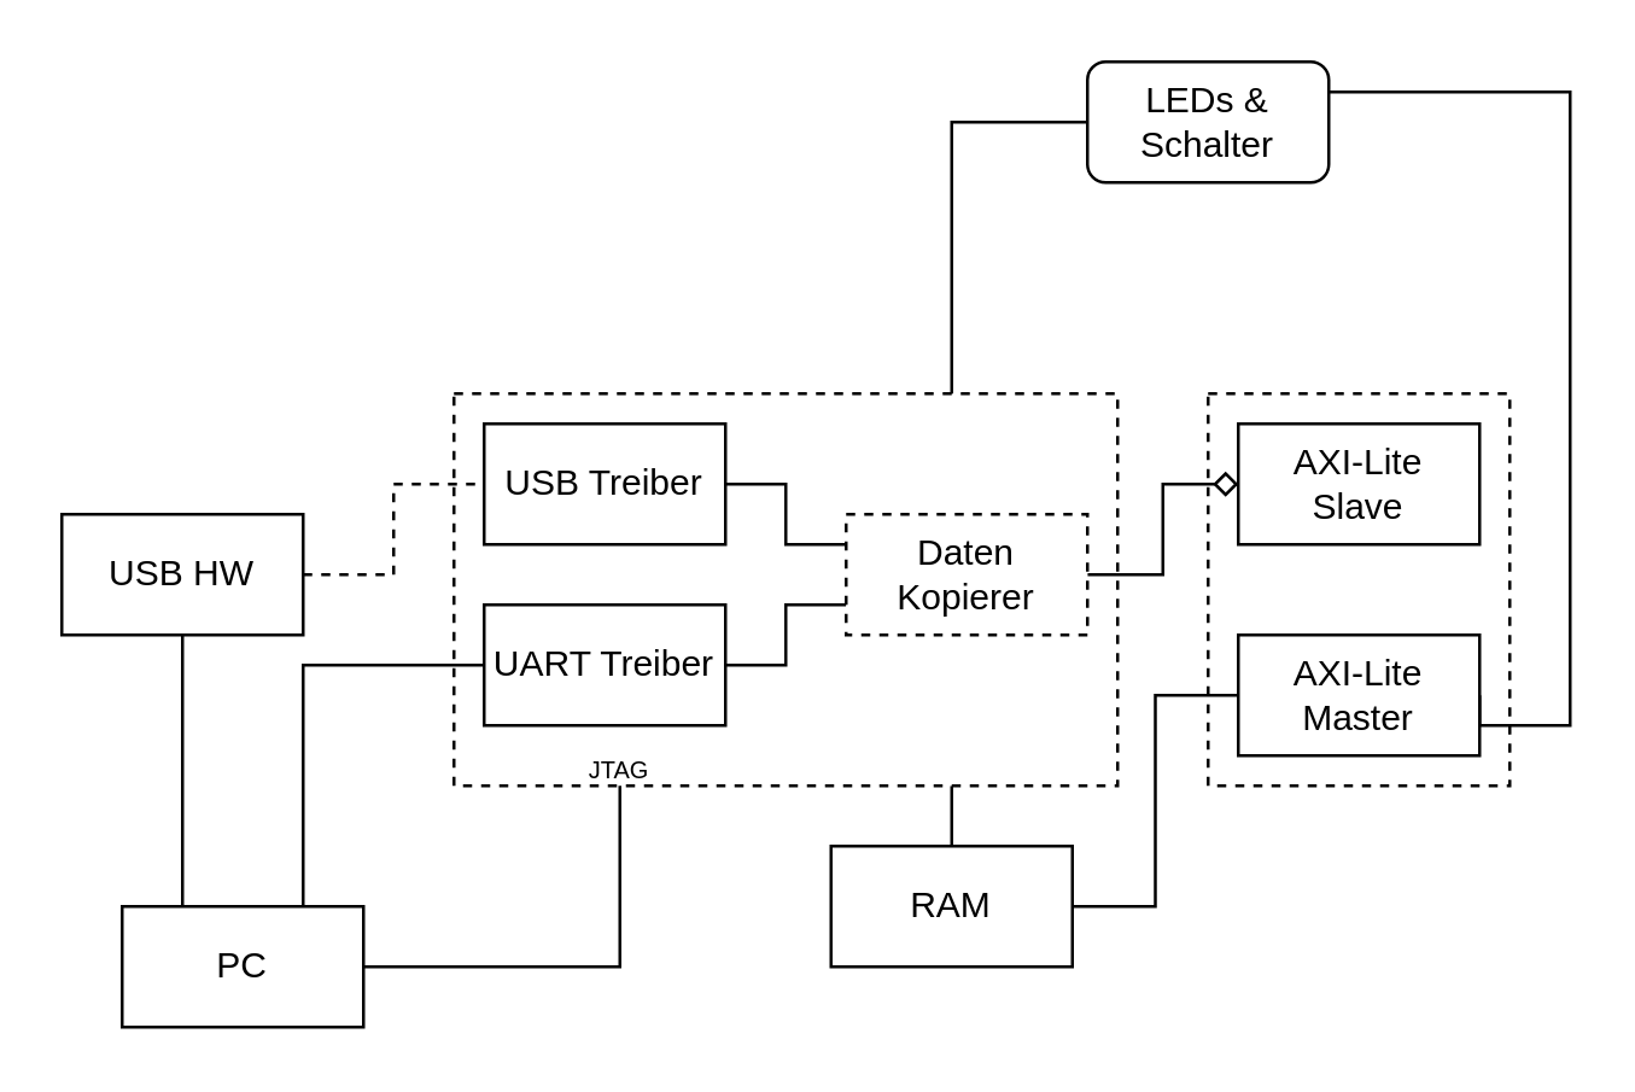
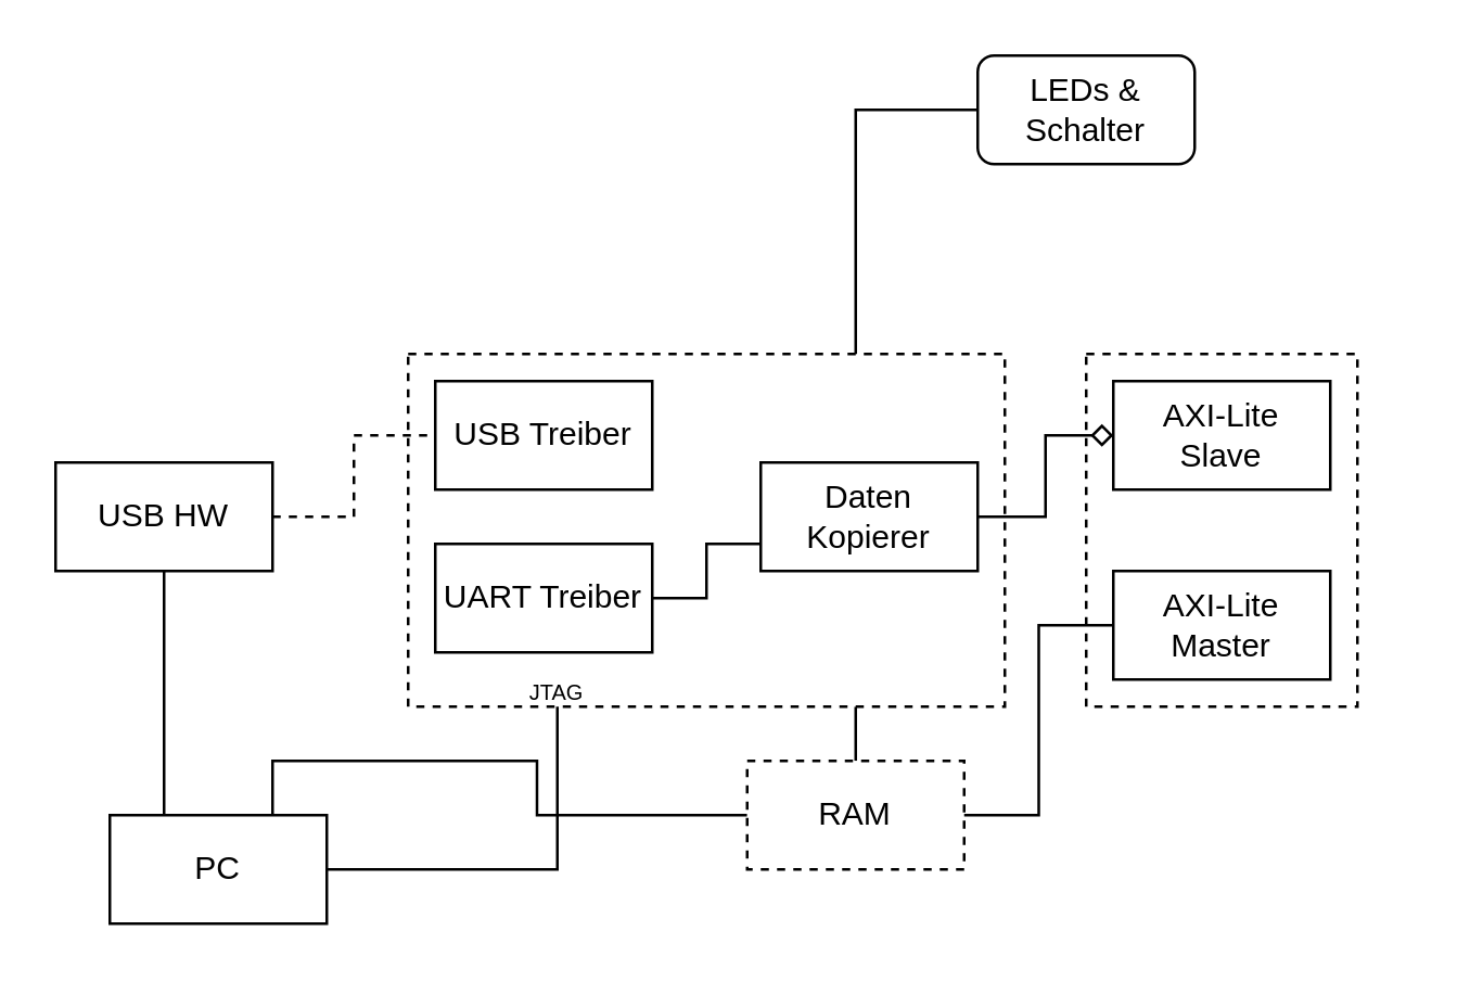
- <mxCell id="22" style="edgeStyle=orthogonalEdgeStyle;rounded=0;orthogonalLoop=1;jettySize=auto;html=1;exitX=1;exitY=0.5;exitDx=0;exitDy=0;entryX=1;entryY=0.25;entryDx=0;entryDy=0;endArrow=none;endFill=0;fontSize=8;" edge="1" parent="1" source="23" target="14"><mxGeometry relative="1" as="geometry"><Array as="points"><mxPoint x="520" y="240" /><mxPoint x="520" y="30" /></Array></mxGeometry></mxCell>
- <mxCell id="7" style="edgeStyle=orthogonalEdgeStyle;rounded=0;orthogonalLoop=1;jettySize=auto;html=1;exitX=1;exitY=0.5;exitDx=0;exitDy=0;entryX=0;entryY=0.25;entryDx=0;entryDy=0;endArrow=none;endFill=0;" edge="1" parent="1" source="8" target="12"><mxGeometry relative="1" as="geometry" /></mxCell>
- <mxCell id="12" value="Daten Kopierer" style="rounded=0;whiteSpace=wrap;html=1;dashed=1;" vertex="1" parent="1"><mxGeometry x="280" y="170" width="80" height="40" as="geometry" /></mxCell>
+ <mxCell id="12" value="Daten Kopierer" style="rounded=0;whiteSpace=wrap;html=1;" vertex="1" parent="1"><mxGeometry x="280" y="170" width="80" height="40" as="geometry" /></mxCell>
- <mxCell id="16" style="edgeStyle=orthogonalEdgeStyle;rounded=0;orthogonalLoop=1;jettySize=auto;html=1;exitX=0.75;exitY=0;exitDx=0;exitDy=0;entryX=0;entryY=0.5;entryDx=0;entryDy=0;endArrow=none;endFill=0;" edge="1" parent="1" source="18" target="10"><mxGeometry relative="1" as="geometry" /></mxCell>
+ <mxCell id="16" style="edgeStyle=orthogonalEdgeStyle;rounded=0;orthogonalLoop=1;jettySize=auto;html=1;exitX=0.75;exitY=0;exitDx=0;exitDy=0;endArrow=none;endFill=0;" edge="1" parent="1" source="18" target="20"><mxGeometry relative="1" as="geometry" /></mxCell>
- <mxCell id="20" value="RAM" style="rounded=0;whiteSpace=wrap;html=1;" vertex="1" parent="1"><mxGeometry x="275" y="280" width="80" height="40" as="geometry" /></mxCell>
+ <mxCell id="20" value="RAM" style="rounded=0;whiteSpace=wrap;html=1;dashed=1;" vertex="1" parent="1"><mxGeometry x="275" y="280" width="80" height="40" as="geometry" /></mxCell>
